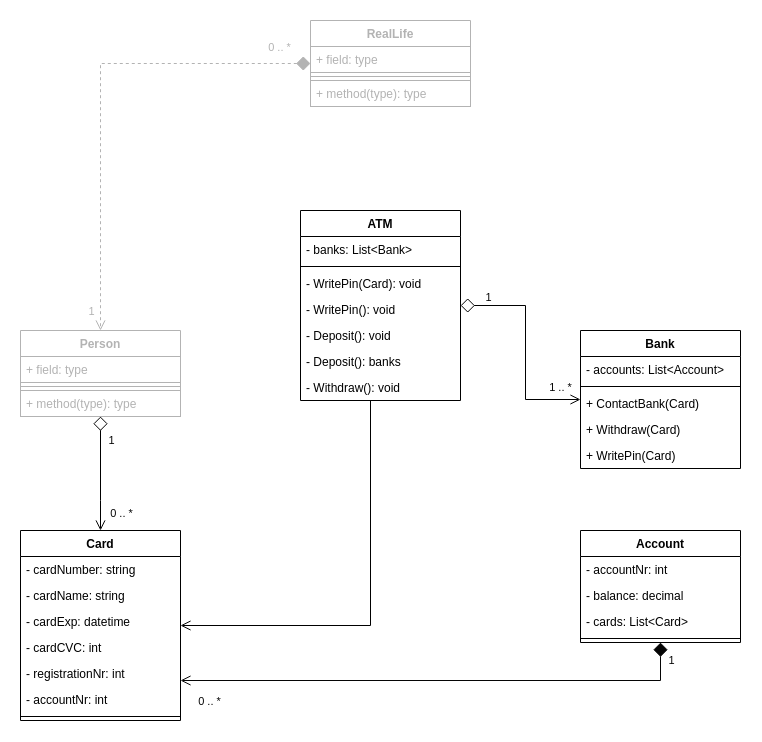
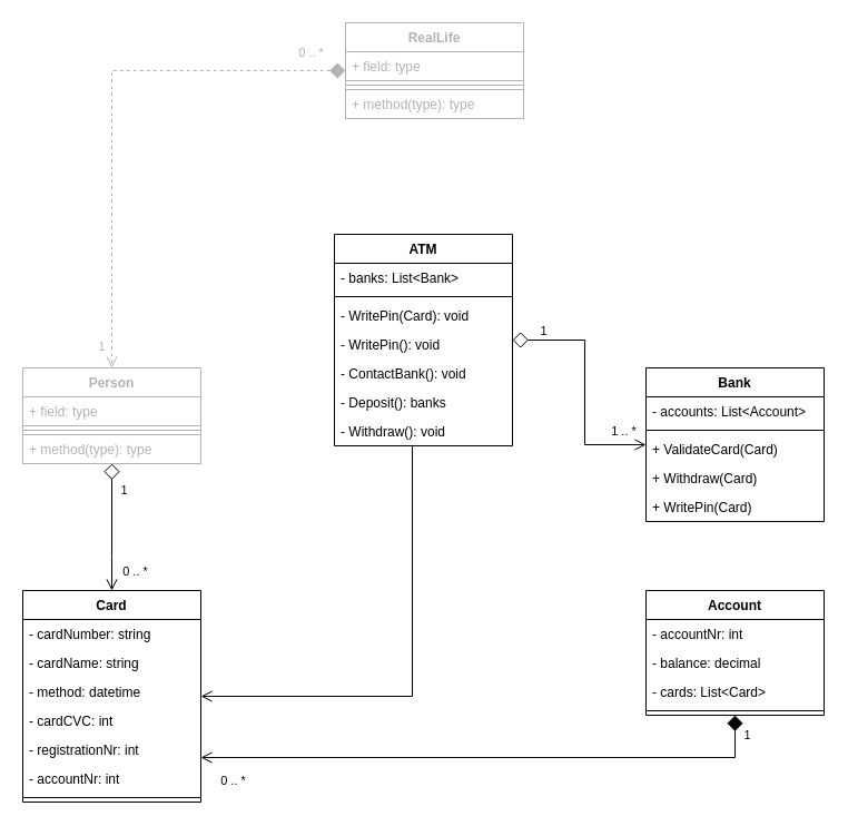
- <mxCell id="40" value="- Deposit(): void" style="text;strokeColor=none;fillColor=none;align=left;verticalAlign=top;spacingLeft=4;spacingRight=4;overflow=hidden;rotatable=0;points=[[0,0.5],[1,0.5]];portConstraint=eastwest;" parent="35" vertex="1"><mxGeometry y="112" width="160" height="26" as="geometry" /></mxCell>
+ <mxCell id="40" value="- ContactBank(): void" style="text;strokeColor=none;fillColor=none;align=left;verticalAlign=top;spacingLeft=4;spacingRight=4;overflow=hidden;rotatable=0;points=[[0,0.5],[1,0.5]];portConstraint=eastwest;" parent="35" vertex="1"><mxGeometry y="112" width="160" height="26" as="geometry" /></mxCell>
- <mxCell id="13" value="+ ContactBank(Card)" style="text;strokeColor=none;fillColor=none;align=left;verticalAlign=top;spacingLeft=4;spacingRight=4;overflow=hidden;rotatable=0;points=[[0,0.5],[1,0.5]];portConstraint=eastwest;" parent="10" vertex="1"><mxGeometry y="60" width="160" height="26" as="geometry" /></mxCell>
+ <mxCell id="13" value="+ ValidateCard(Card)" style="text;strokeColor=none;fillColor=none;align=left;verticalAlign=top;spacingLeft=4;spacingRight=4;overflow=hidden;rotatable=0;points=[[0,0.5],[1,0.5]];portConstraint=eastwest;" parent="10" vertex="1"><mxGeometry y="60" width="160" height="26" as="geometry" /></mxCell>
- <mxCell id="19" value="- cardExp: datetime" style="text;strokeColor=none;fillColor=none;align=left;verticalAlign=top;spacingLeft=4;spacingRight=4;overflow=hidden;rotatable=0;points=[[0,0.5],[1,0.5]];portConstraint=eastwest;" parent="16" vertex="1"><mxGeometry y="78" width="160" height="26" as="geometry" /></mxCell>
+ <mxCell id="19" value="- method: datetime" style="text;strokeColor=none;fillColor=none;align=left;verticalAlign=top;spacingLeft=4;spacingRight=4;overflow=hidden;rotatable=0;points=[[0,0.5],[1,0.5]];portConstraint=eastwest;" parent="16" vertex="1"><mxGeometry y="78" width="160" height="26" as="geometry" /></mxCell>
